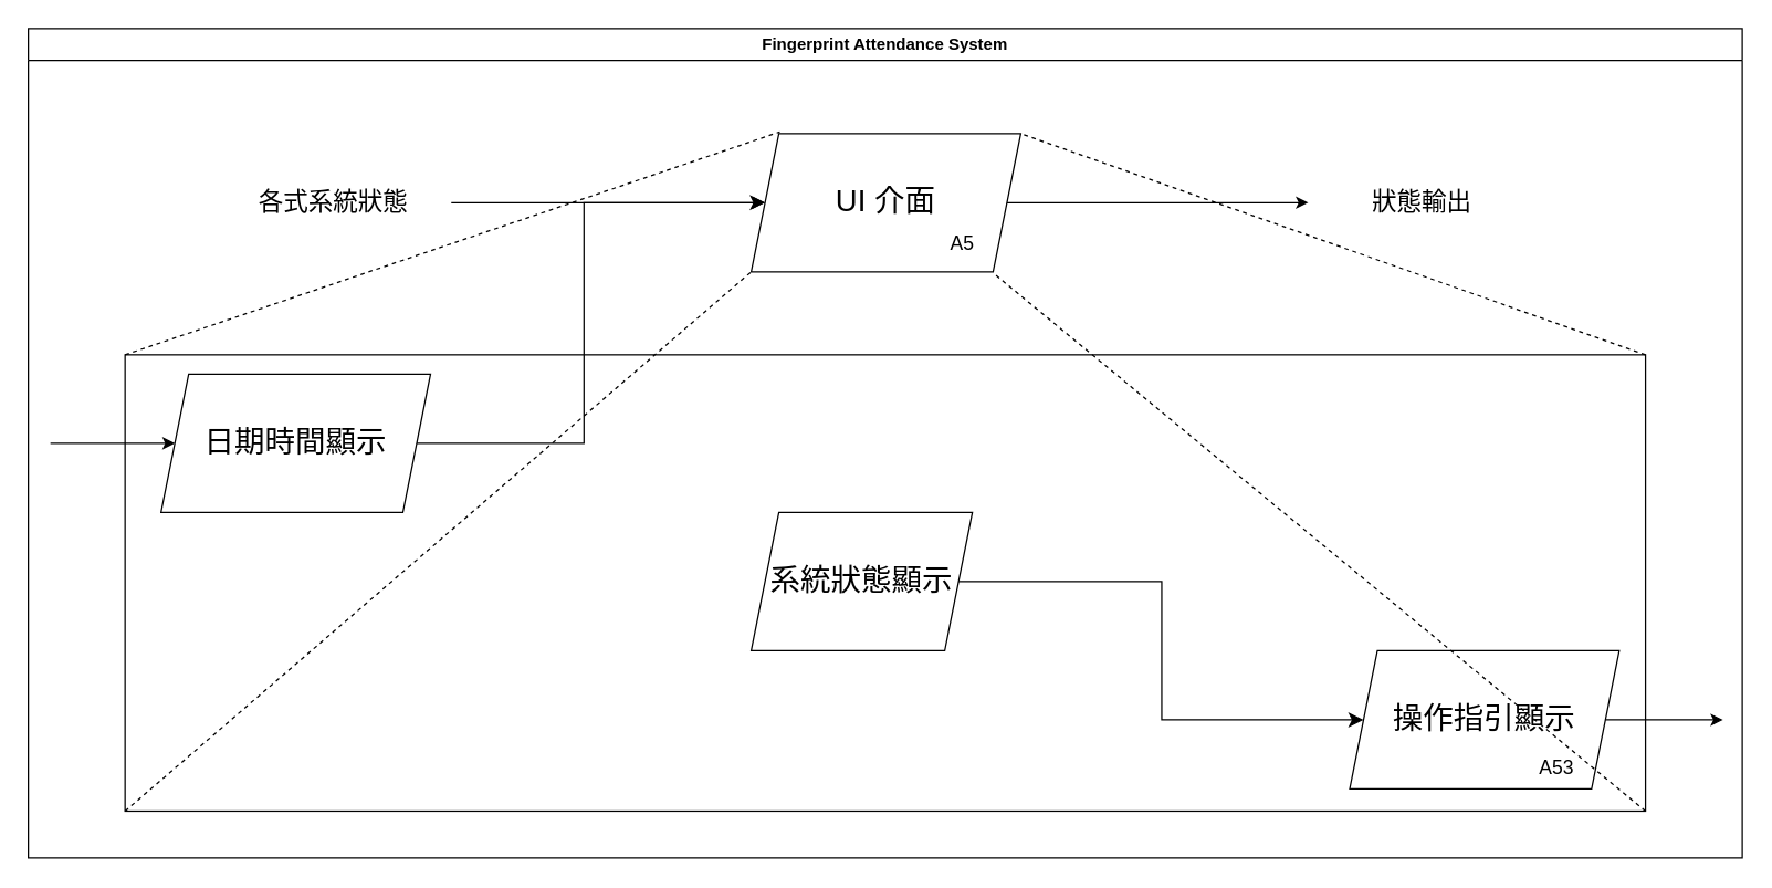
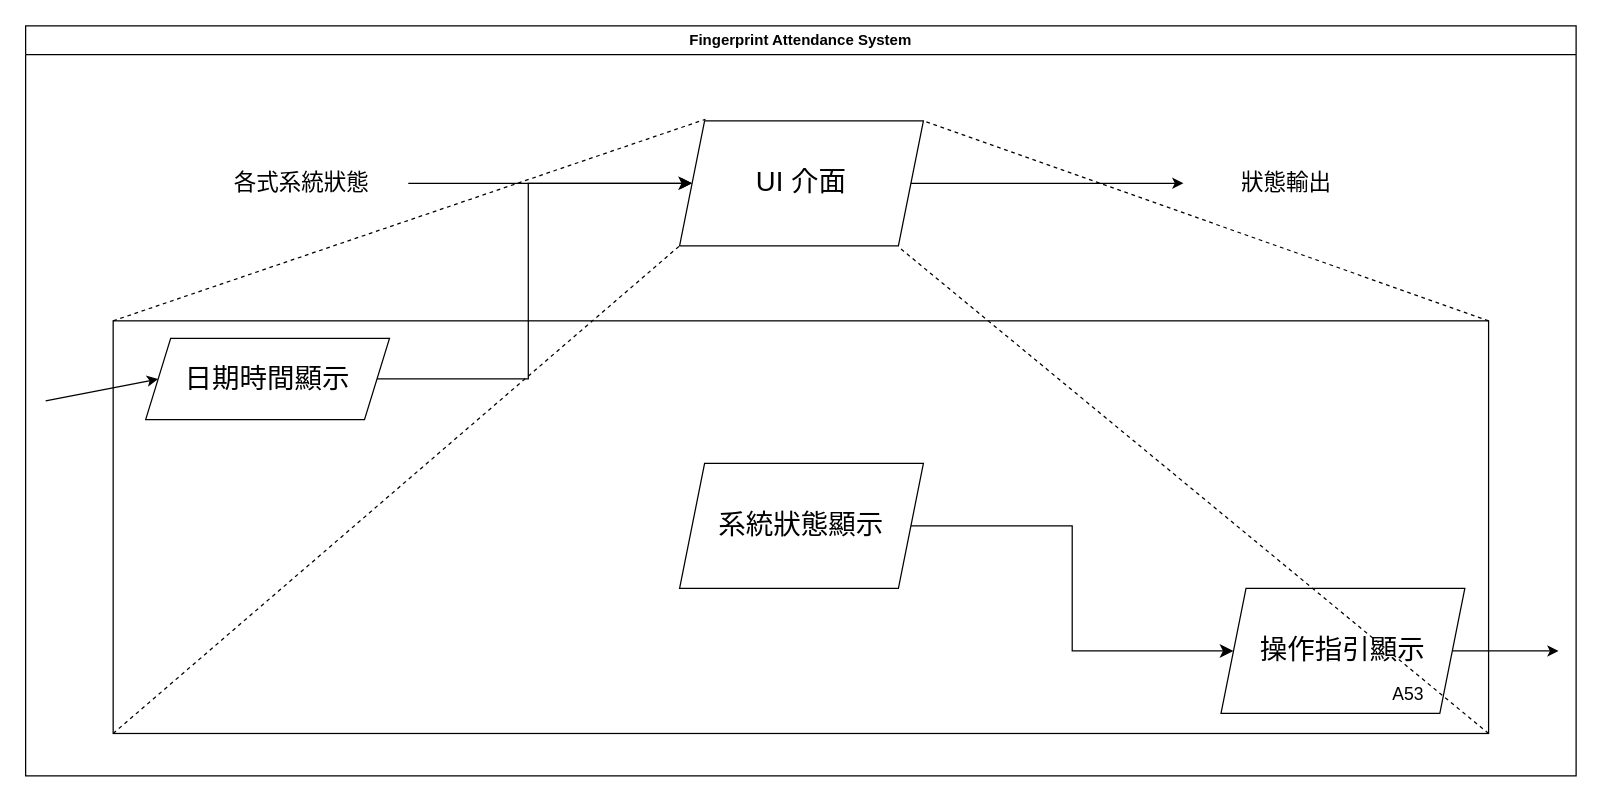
- <mxCell id="19" value="&lt;font style=&quot;font-size: 14px;&quot;&gt;A5&lt;/font&gt;" style="text;strokeColor=none;align=center;fillColor=none;html=1;verticalAlign=middle;whiteSpace=wrap;rounded=0;" parent="18" vertex="1"><mxGeometry x="646" y="141" width="60" height="30" as="geometry" /></mxCell>
- <mxCell id="5" value="&lt;span style=&quot;font-size: 22px;&quot;&gt;日期時間顯示&lt;/span&gt;" style="shape=parallelogram;perimeter=parallelogramPerimeter;whiteSpace=wrap;html=1;fixedSize=1;" parent="1" vertex="1"><mxGeometry x="116" y="270" width="195" height="100" as="geometry" /></mxCell>
+ <mxCell id="5" value="&lt;span style=&quot;font-size: 22px;&quot;&gt;日期時間顯示&lt;/span&gt;" style="shape=parallelogram;perimeter=parallelogramPerimeter;whiteSpace=wrap;html=1;fixedSize=1;" parent="1" vertex="1"><mxGeometry x="116" y="270" width="195" height="65" as="geometry" /></mxCell>
- <mxCell id="4" value="&lt;font style=&quot;font-size: 22px;&quot;&gt;系統狀態顯示&lt;/font&gt;" style="shape=parallelogram;perimeter=parallelogramPerimeter;whiteSpace=wrap;html=1;fixedSize=1;" parent="1" vertex="1"><mxGeometry x="543" y="370" width="160" height="100" as="geometry" /></mxCell>
+ <mxCell id="4" value="&lt;font style=&quot;font-size: 22px;&quot;&gt;系統狀態顯示&lt;/font&gt;" style="shape=parallelogram;perimeter=parallelogramPerimeter;whiteSpace=wrap;html=1;fixedSize=1;" parent="1" vertex="1"><mxGeometry x="543" y="370" width="195" height="100" as="geometry" /></mxCell>
